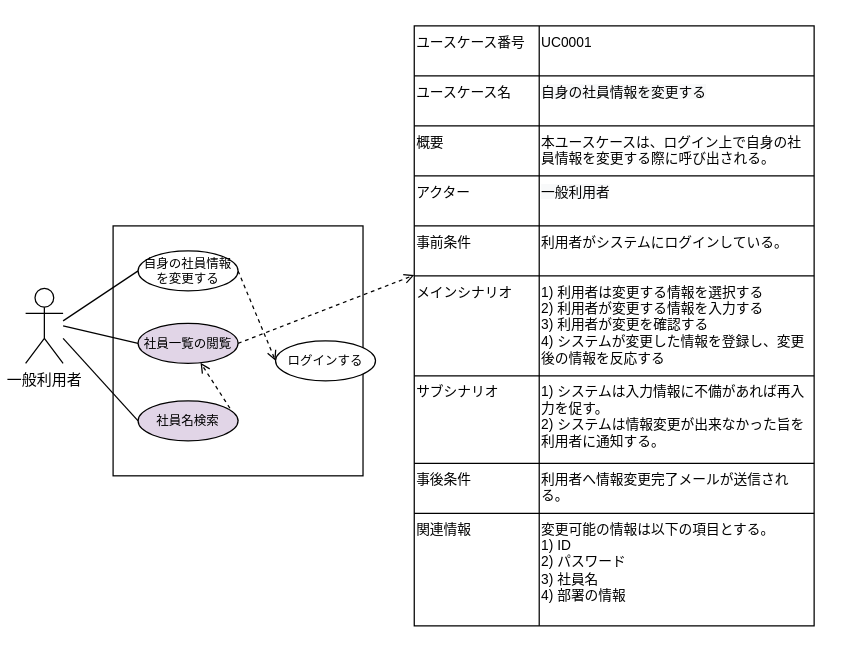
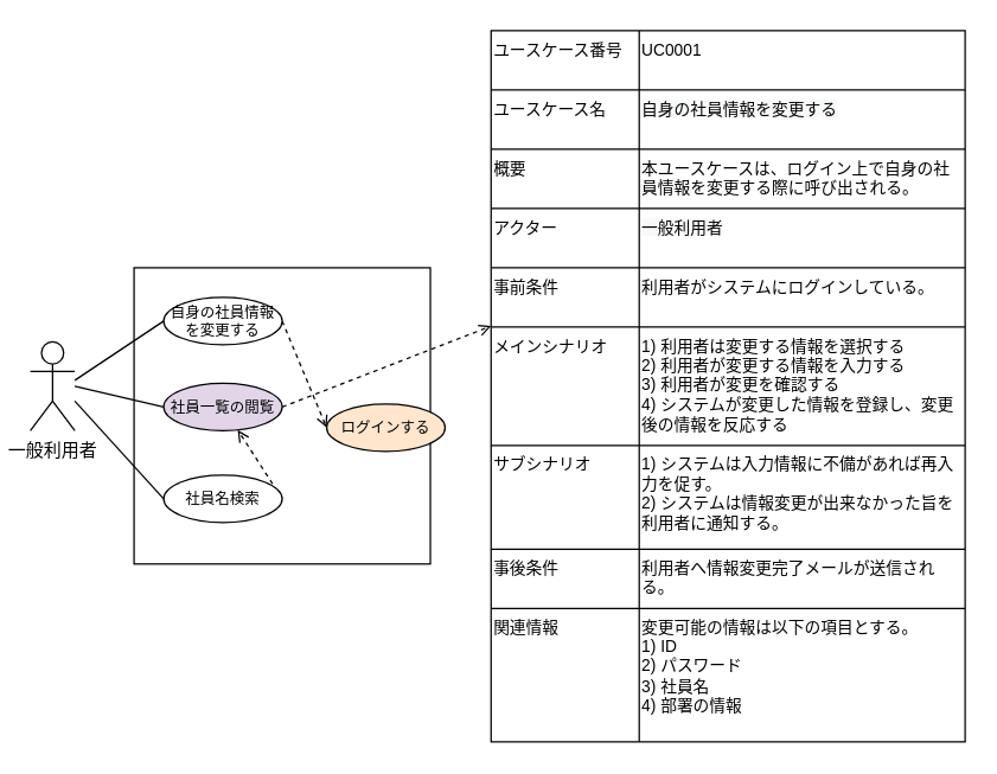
- <mxCell id="8" value="ログインする" style="ellipse;whiteSpace=wrap;html=1;aspect=fixed;fontSize=10;" parent="1" vertex="1"><mxGeometry x="220" y="272" width="80" height="32" as="geometry" /></mxCell>
+ <mxCell id="8" value="ログインする" style="ellipse;whiteSpace=wrap;html=1;aspect=fixed;fontSize=10;fillColor=#ffe6cc;" parent="1" vertex="1"><mxGeometry x="220" y="272" width="80" height="32" as="geometry" /></mxCell>
- <mxCell id="10" value="社員名検索" style="ellipse;whiteSpace=wrap;html=1;aspect=fixed;fontSize=10;fillColor=#e1d5e7;" parent="1" vertex="1"><mxGeometry x="110" y="320" width="80" height="32" as="geometry" /></mxCell>
+ <mxCell id="10" value="社員名検索" style="ellipse;whiteSpace=wrap;html=1;aspect=fixed;fontSize=10;" parent="1" vertex="1"><mxGeometry x="110" y="320" width="80" height="32" as="geometry" /></mxCell>
